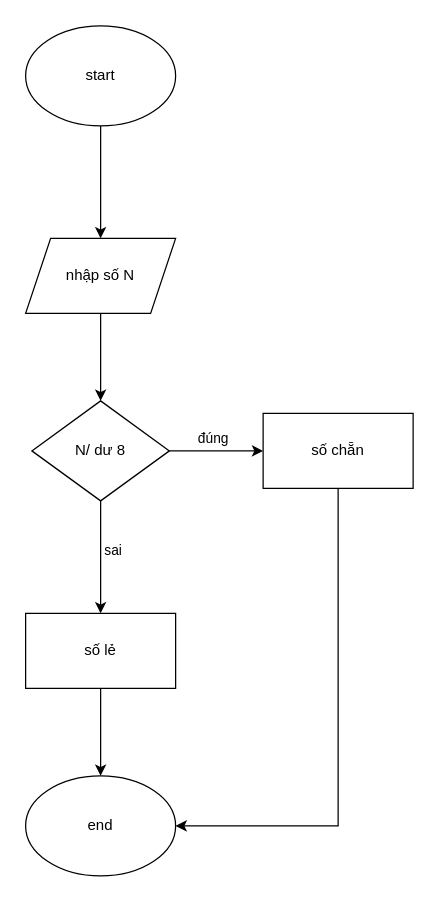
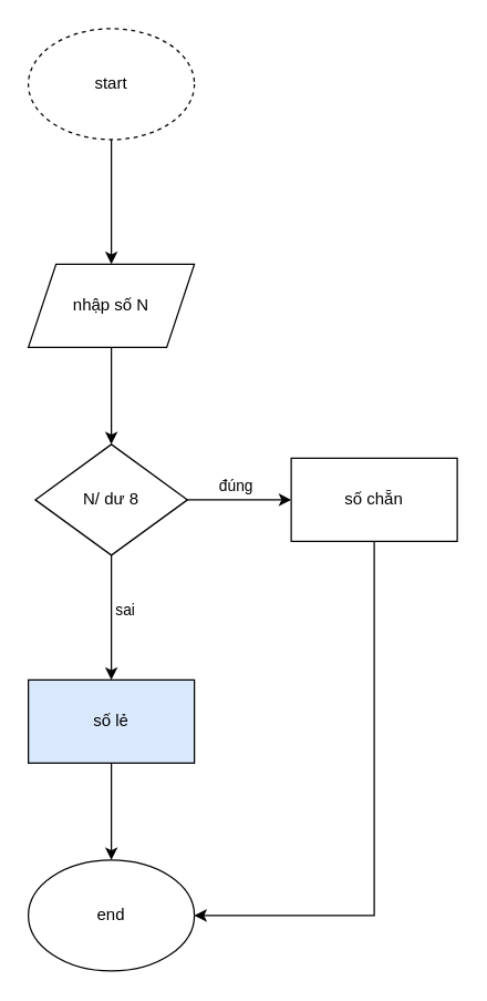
- <mxCell id="3" value="start" style="ellipse;whiteSpace=wrap;html=1;" vertex="1" parent="1"><mxGeometry x="20" y="20" width="120" height="80" as="geometry" /></mxCell>
+ <mxCell id="3" value="start" style="ellipse;whiteSpace=wrap;html=1;dashed=1;" vertex="1" parent="1"><mxGeometry x="20" y="20" width="120" height="80" as="geometry" /></mxCell>
- <mxCell id="12" value="số lẻ" style="whiteSpace=wrap;html=1;" vertex="1" parent="1"><mxGeometry x="20" y="490" width="120" height="60" as="geometry" /></mxCell>
+ <mxCell id="12" value="số lẻ" style="whiteSpace=wrap;html=1;fillColor=#dae8fc;" vertex="1" parent="1"><mxGeometry x="20" y="490" width="120" height="60" as="geometry" /></mxCell>
